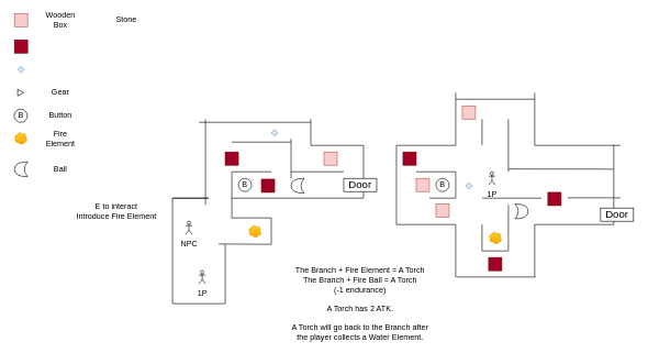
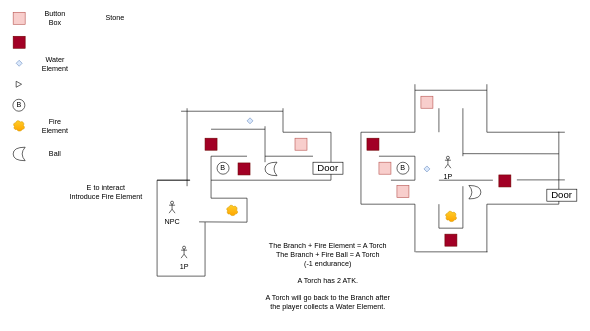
- <mxCell id="7" value="Wooden Box" style="text;html=1;strokeColor=none;fillColor=none;align=center;verticalAlign=middle;whiteSpace=wrap;rounded=0;" parent="1" vertex="1"><mxGeometry x="71" y="20" width="40" height="20" as="geometry" /></mxCell>
+ <mxCell id="7" value="Button Box" style="text;html=1;strokeColor=none;fillColor=none;align=center;verticalAlign=middle;whiteSpace=wrap;rounded=0;" parent="1" vertex="1"><mxGeometry x="71" y="20" width="40" height="20" as="geometry" /></mxCell>
+ <mxCell id="11" value="Water Element" style="text;html=1;strokeColor=none;fillColor=none;align=center;verticalAlign=middle;whiteSpace=wrap;rounded=0;" parent="1" vertex="1"><mxGeometry x="71" y="97" width="40" height="20" as="geometry" /></mxCell>
- <mxCell id="13" value="Gear" style="text;html=1;strokeColor=none;fillColor=none;align=center;verticalAlign=middle;whiteSpace=wrap;rounded=0;" parent="1" vertex="1"><mxGeometry x="71" y="130" width="40" height="20" as="geometry" /></mxCell>
- <mxCell id="15" value="Button" style="text;html=1;strokeColor=none;fillColor=none;align=center;verticalAlign=middle;whiteSpace=wrap;rounded=0;" parent="1" vertex="1"><mxGeometry x="71" y="165" width="40" height="20" as="geometry" /></mxCell>
